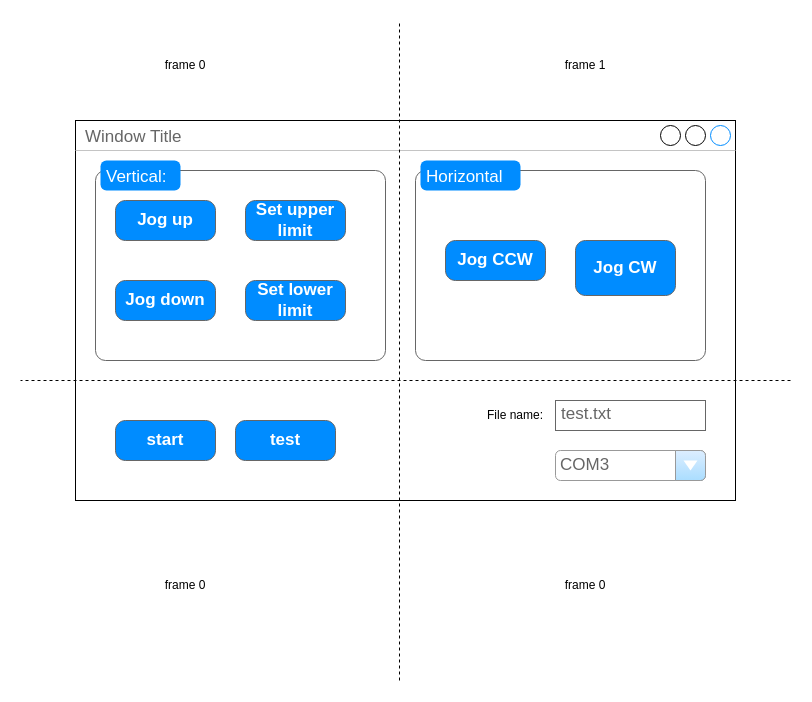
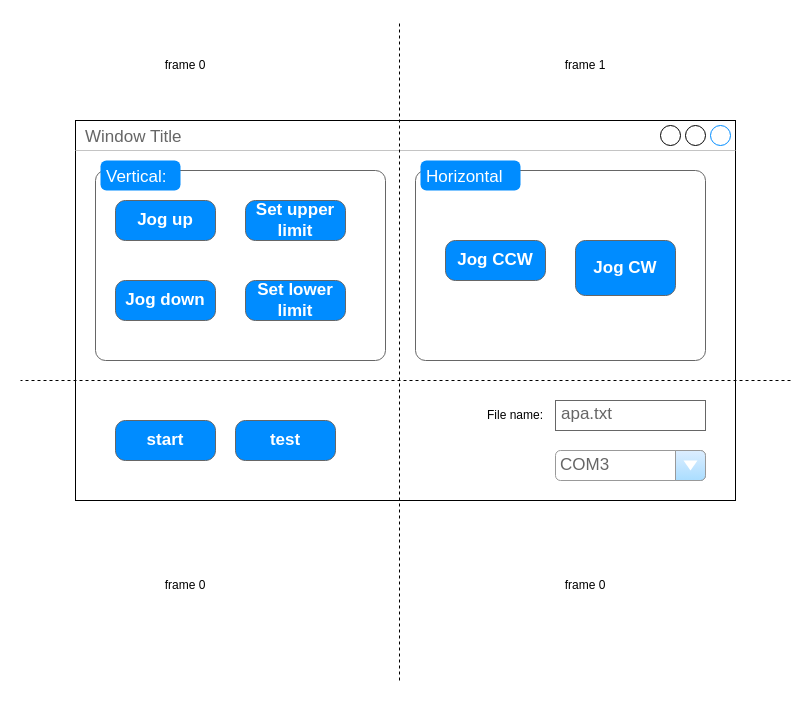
- <mxCell id="4" value="test.txt" style="strokeWidth=1;shadow=0;dashed=0;align=center;html=1;shape=mxgraph.mockup.text.textBox;fontColor=#666666;align=left;fontSize=17;spacingLeft=4;spacingTop=-3;strokeColor=#666666;mainText=" parent="1" vertex="1"><mxGeometry x="555" y="400" width="150" height="30" as="geometry" /></mxCell>
+ <mxCell id="4" value="apa.txt" style="strokeWidth=1;shadow=0;dashed=0;align=center;html=1;shape=mxgraph.mockup.text.textBox;fontColor=#666666;align=left;fontSize=17;spacingLeft=4;spacingTop=-3;strokeColor=#666666;mainText=" parent="1" vertex="1"><mxGeometry x="555" y="400" width="150" height="30" as="geometry" /></mxCell>
